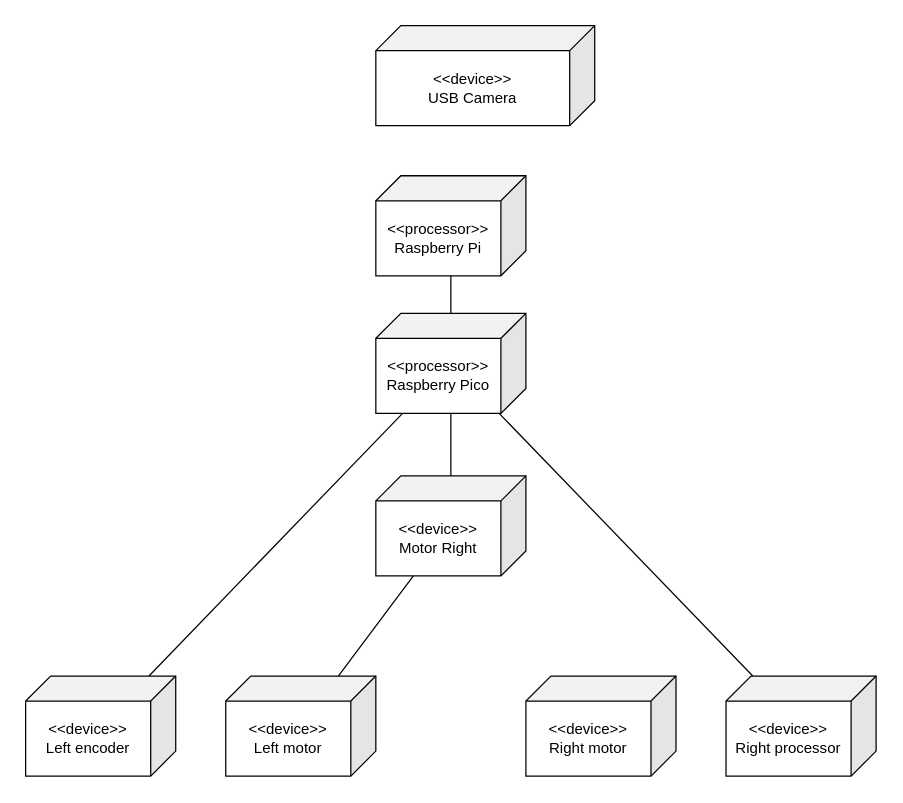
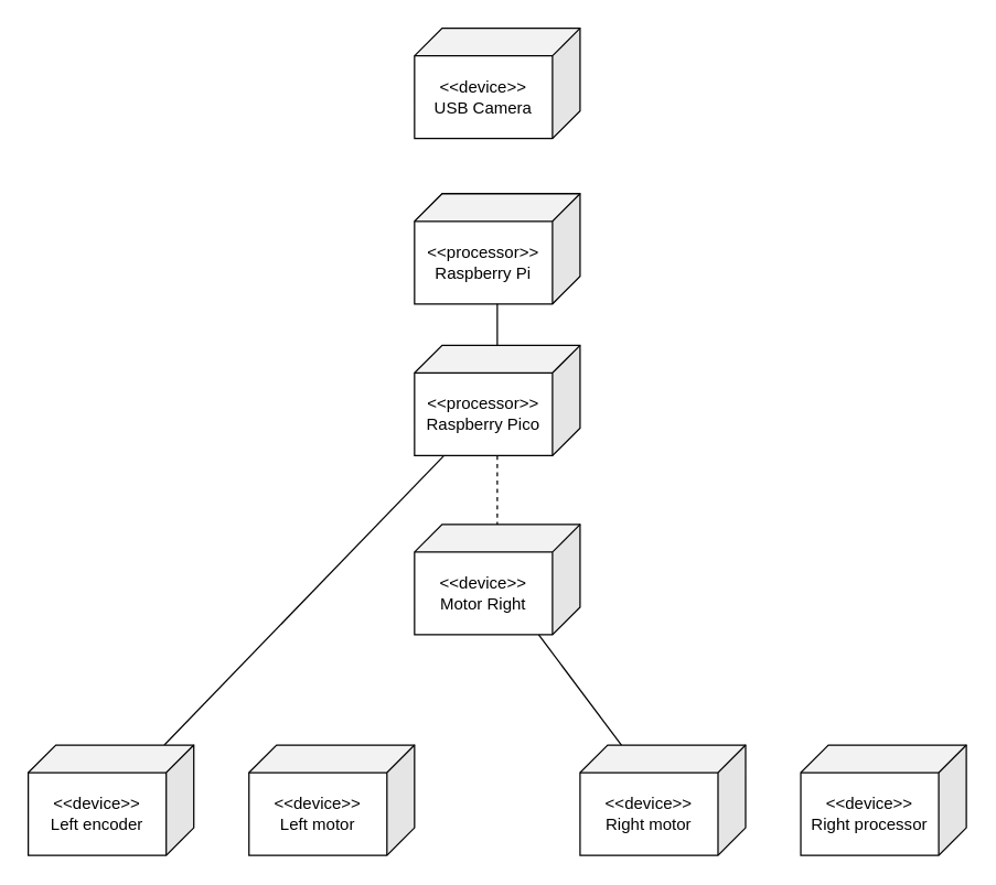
- <mxCell id="2" value="&amp;lt;&amp;lt;device&amp;gt;&amp;gt;&lt;br&gt;USB Camera" style="shape=cube;whiteSpace=wrap;html=1;boundedLbl=1;backgroundOutline=1;darkOpacity=0.05;darkOpacity2=0.1;flipV=0;flipH=1;" parent="1" vertex="1"><mxGeometry x="300" y="20" width="175" height="80" as="geometry" /></mxCell>
+ <mxCell id="2" value="&amp;lt;&amp;lt;device&amp;gt;&amp;gt;&lt;br&gt;USB Camera" style="shape=cube;whiteSpace=wrap;html=1;boundedLbl=1;backgroundOutline=1;darkOpacity=0.05;darkOpacity2=0.1;flipV=0;flipH=1;" parent="1" vertex="1"><mxGeometry x="300" y="20" width="120" height="80" as="geometry" /></mxCell>
- <mxCell id="15" style="edgeStyle=none;html=1;strokeColor=default;endArrow=none;endFill=0;" edge="1" parent="1" source="6" target="9"><mxGeometry relative="1" as="geometry"><mxPoint x="359.74" y="350" as="sourcePoint" /><mxPoint x="359.74" y="380" as="targetPoint" /></mxGeometry></mxCell>
+ <mxCell id="15" style="edgeStyle=none;html=1;strokeColor=default;endArrow=none;endFill=0;dashed=1;" edge="1" parent="1" source="6" target="9"><mxGeometry relative="1" as="geometry"><mxPoint x="359.74" y="350" as="sourcePoint" /><mxPoint x="359.74" y="380" as="targetPoint" /></mxGeometry></mxCell>
- <mxCell id="5" style="edgeStyle=none;html=1;strokeColor=default;startArrow=none;startFill=0;endArrow=none;endFill=0;" edge="1" parent="1" source="6" target="11"><mxGeometry relative="1" as="geometry" /></mxCell>
- <mxCell id="8" style="edgeStyle=none;html=1;strokeColor=default;startArrow=none;startFill=0;endArrow=none;endFill=0;" edge="1" parent="1" source="9" target="12"><mxGeometry relative="1" as="geometry" /></mxCell>
+ <mxCell id="7" style="edgeStyle=none;html=1;strokeColor=default;startArrow=none;startFill=0;endArrow=none;endFill=0;" edge="1" parent="1" source="9" target="13"><mxGeometry relative="1" as="geometry" /></mxCell>
